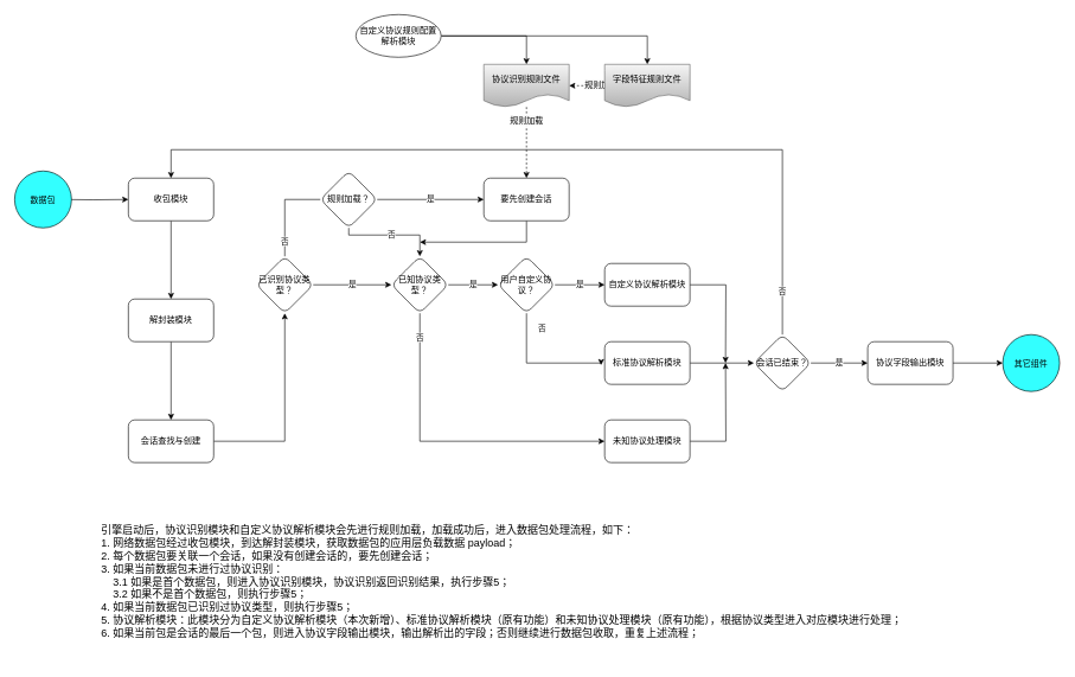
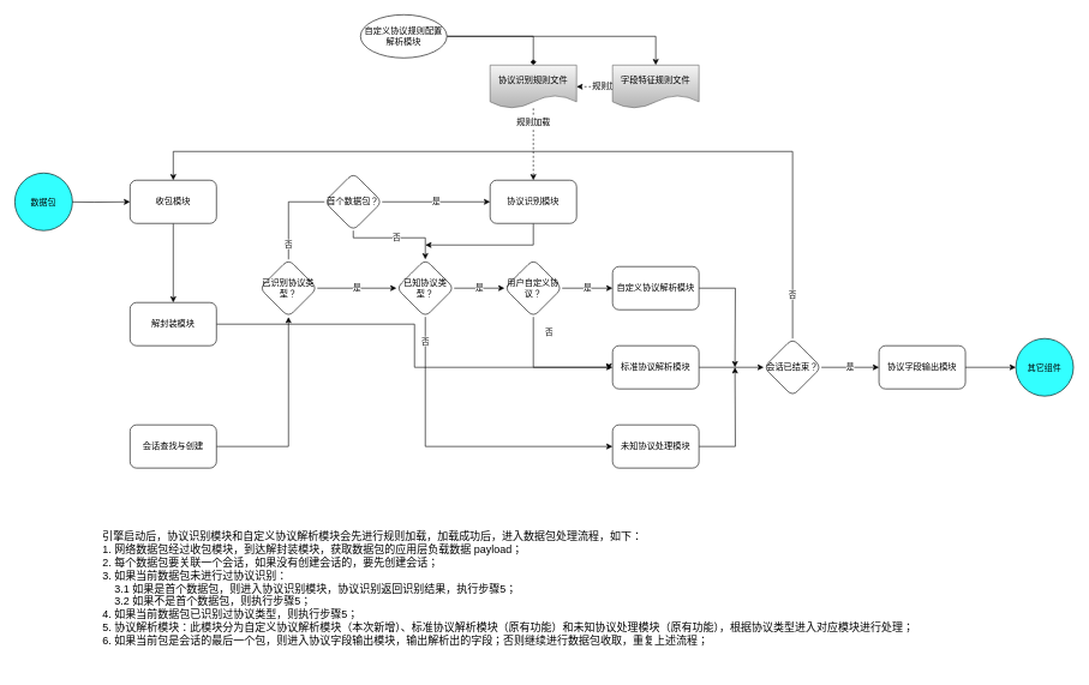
- <mxCell id="31" style="edgeStyle=orthogonalEdgeStyle;rounded=0;orthogonalLoop=1;jettySize=auto;html=1;entryX=0.5;entryY=0;entryDx=0;entryDy=0;" parent="1" source="32" target="34" edge="1"><mxGeometry relative="1" as="geometry" /></mxCell>
+ <mxCell id="31" style="edgeStyle=orthogonalEdgeStyle;rounded=0;orthogonalLoop=1;jettySize=auto;html=1;entryX=0.5;entryY=0;entryDx=0;entryDy=0;endArrow=diamond;" parent="1" source="32" target="34" edge="1"><mxGeometry relative="1" as="geometry" /></mxCell>
- <mxCell id="13" value="规则加载？" style="rhombus;whiteSpace=wrap;html=1;rounded=1;" parent="1" vertex="1"><mxGeometry x="450" y="240" width="80" height="80" as="geometry" /></mxCell>
+ <mxCell id="13" value="首个数据包？" style="rhombus;whiteSpace=wrap;html=1;rounded=1;" parent="1" vertex="1"><mxGeometry x="450" y="240" width="80" height="80" as="geometry" /></mxCell>
- <mxCell id="15" value="要先创建会话" style="whiteSpace=wrap;html=1;rounded=1;" parent="1" vertex="1"><mxGeometry x="680" y="250" width="120" height="60" as="geometry" /></mxCell>
+ <mxCell id="15" value="协议识别模块" style="whiteSpace=wrap;html=1;rounded=1;" parent="1" vertex="1"><mxGeometry x="680" y="250" width="120" height="60" as="geometry" /></mxCell>
- <mxCell id="7" value="" style="edgeStyle=orthogonalEdgeStyle;rounded=0;orthogonalLoop=1;jettySize=auto;html=1;" parent="1" source="8" target="10" edge="1"><mxGeometry relative="1" as="geometry" /></mxCell>
+ <mxCell id="7" value="" style="edgeStyle=orthogonalEdgeStyle;rounded=0;orthogonalLoop=1;jettySize=auto;html=1;" parent="1" source="8" target="21" edge="1"><mxGeometry relative="1" as="geometry" /></mxCell>
